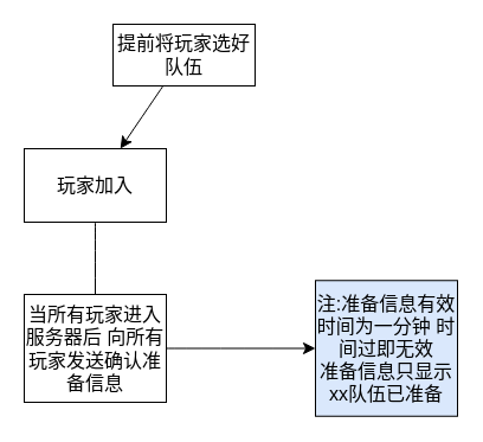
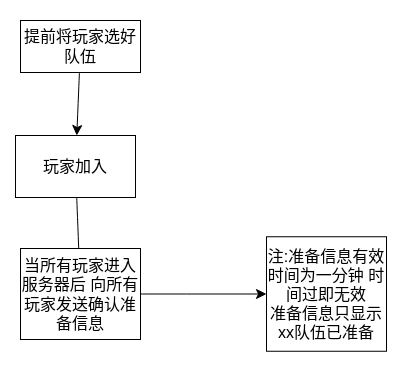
- <mxCell id="3" value="提前将玩家选好队伍" style="whiteSpace=wrap;html=1;fontSize=16;" vertex="1" parent="1"><mxGeometry x="95" y="20" width="120" height="52" as="geometry" /></mxCell>
+ <mxCell id="3" value="提前将玩家选好队伍" style="whiteSpace=wrap;html=1;fontSize=16;" vertex="1" parent="1"><mxGeometry x="20" y="20" width="120" height="52" as="geometry" /></mxCell>
- <mxCell id="5" value="玩家加入" style="whiteSpace=wrap;html=1;fontSize=16;" vertex="1" parent="1"><mxGeometry x="20" y="125" width="120" height="62" as="geometry" /></mxCell>
+ <mxCell id="5" value="玩家加入" style="whiteSpace=wrap;html=1;fontSize=16;" vertex="1" parent="1"><mxGeometry x="15" y="135" width="120" height="62" as="geometry" /></mxCell>
- <mxCell id="8" value="注:准备信息有效时间为一分钟 时间过即无效&lt;br&gt;准备信息只显示xx队伍已准备" style="whiteSpace=wrap;html=1;fontSize=16;fillColor=#dae8fc;" vertex="1" parent="1"><mxGeometry x="266" y="236.25" width="120" height="114.5" as="geometry" /></mxCell>
+ <mxCell id="8" value="注:准备信息有效时间为一分钟 时间过即无效&lt;br&gt;准备信息只显示xx队伍已准备" style="whiteSpace=wrap;html=1;fontSize=16;" vertex="1" parent="1"><mxGeometry x="266" y="236.25" width="120" height="114.5" as="geometry" /></mxCell>
